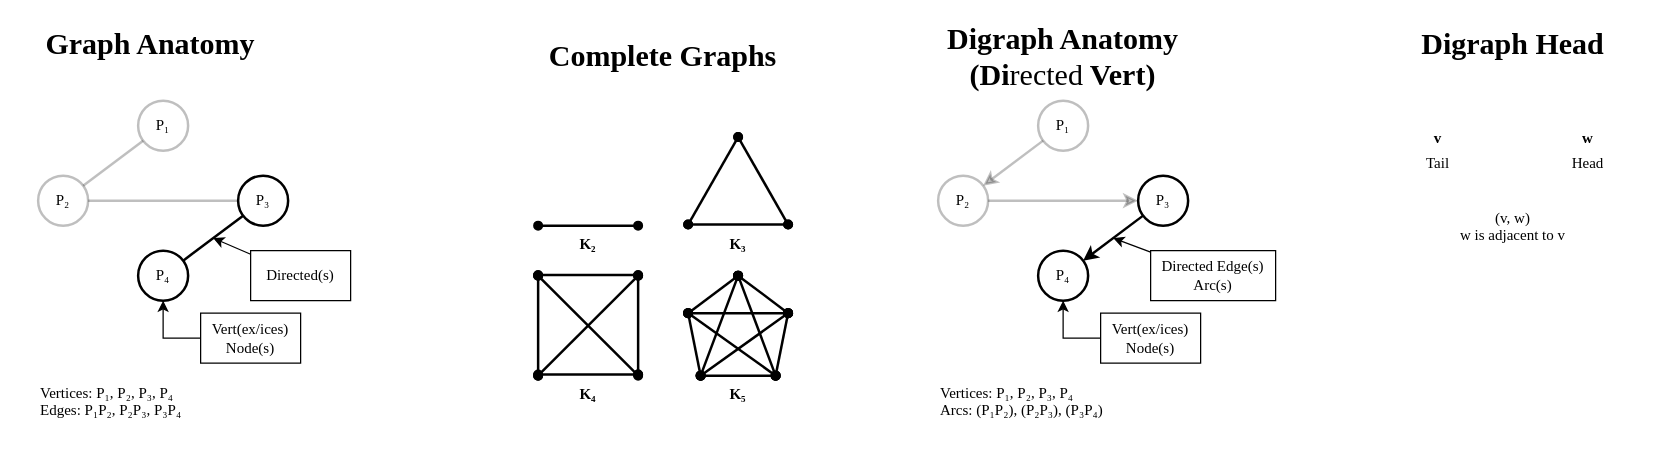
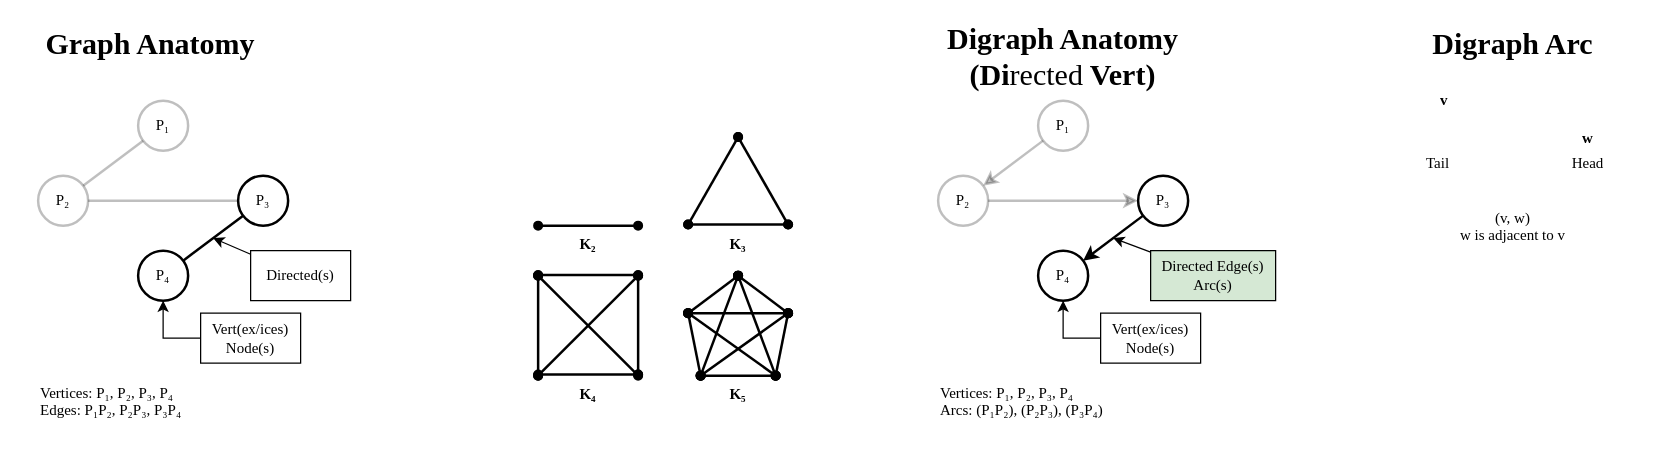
- <mxCell id="53" value="&lt;font style=&quot;font-size: 24px;&quot;&gt;Digraph Head&lt;br&gt;&lt;/font&gt;" style="text;html=1;strokeColor=none;fillColor=none;align=center;verticalAlign=middle;whiteSpace=wrap;rounded=0;shadow=0;opacity=25;fontStyle=1;fontFamily=Tahoma;" vertex="1" parent="1"><mxGeometry x="1110" y="20" width="200" height="30" as="geometry" /></mxCell>
+ <mxCell id="53" value="&lt;font style=&quot;font-size: 24px;&quot;&gt;Digraph Arc&lt;br&gt;&lt;/font&gt;" style="text;html=1;strokeColor=none;fillColor=none;align=center;verticalAlign=middle;whiteSpace=wrap;rounded=0;shadow=0;opacity=25;fontStyle=1;fontFamily=Tahoma;" vertex="1" parent="1"><mxGeometry x="1110" y="20" width="200" height="30" as="geometry" /></mxCell>
- <mxCell id="35" value="&lt;font style=&quot;font-size: 24px;&quot;&gt;Complete Graphs&lt;/font&gt;" style="text;html=1;strokeColor=none;fillColor=none;align=center;verticalAlign=middle;whiteSpace=wrap;rounded=0;shadow=0;opacity=25;fontStyle=1;fontFamily=Tahoma;" vertex="1" parent="1"><mxGeometry x="420" y="30" width="220" height="30" as="geometry" /></mxCell>
- <mxCell id="54" value="&lt;b&gt;v&lt;/b&gt;" style="text;html=1;strokeColor=none;fillColor=none;align=center;verticalAlign=middle;whiteSpace=wrap;rounded=0;shadow=0;fontFamily=Tahoma;fontSize=12;opacity=25;" vertex="1" parent="1"><mxGeometry x="1140" y="100" width="20" height="20" as="geometry" /></mxCell>
+ <mxCell id="54" value="&lt;b&gt;v&lt;/b&gt;" style="text;html=1;strokeColor=none;fillColor=none;align=center;verticalAlign=middle;whiteSpace=wrap;rounded=0;shadow=0;fontFamily=Tahoma;fontSize=12;opacity=25;" vertex="1" parent="1"><mxGeometry x="1145" y="70" width="20" height="20" as="geometry" /></mxCell>
- <mxCell id="50" value="&lt;font face=&quot;Tahoma&quot;&gt;Directed Edge(s)&lt;br&gt;Arc(s)&lt;br&gt;&lt;/font&gt;" style="rounded=0;whiteSpace=wrap;html=1;verticalAlign=middle;align=center;" vertex="1" parent="1"><mxGeometry x="920" y="200" width="100" height="40" as="geometry" /></mxCell>
+ <mxCell id="50" value="&lt;font face=&quot;Tahoma&quot;&gt;Directed Edge(s)&lt;br&gt;Arc(s)&lt;br&gt;&lt;/font&gt;" style="rounded=0;whiteSpace=wrap;html=1;verticalAlign=middle;align=center;fillColor=#d5e8d4;" vertex="1" parent="1"><mxGeometry x="920" y="200" width="100" height="40" as="geometry" /></mxCell>
